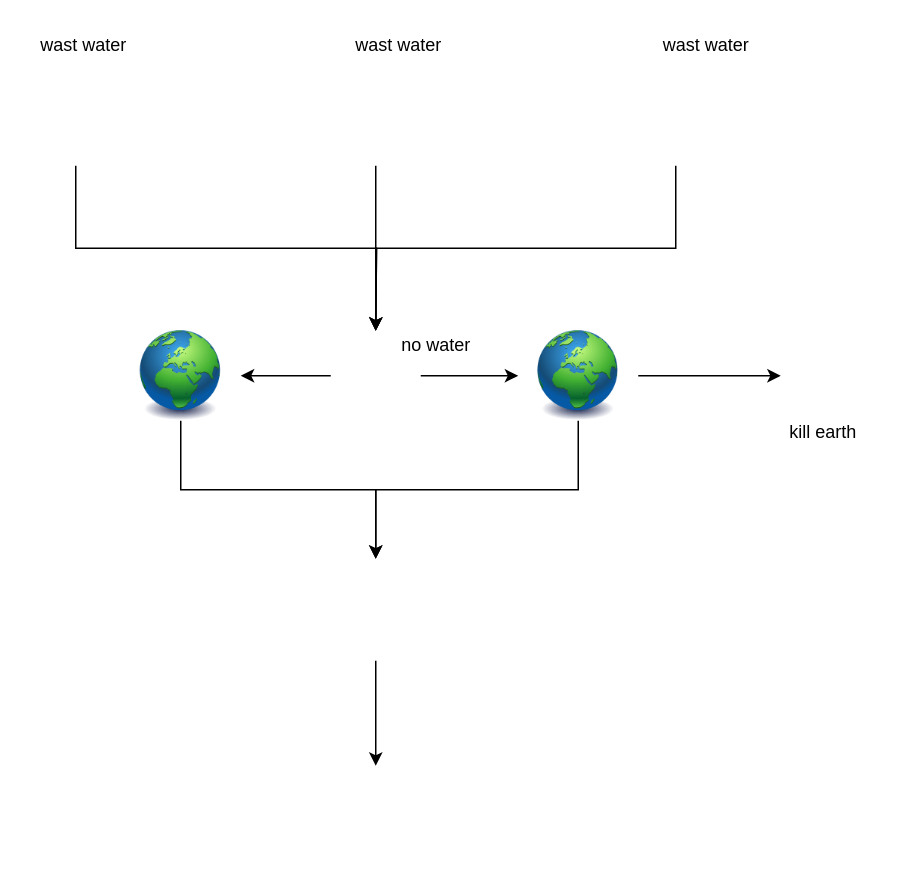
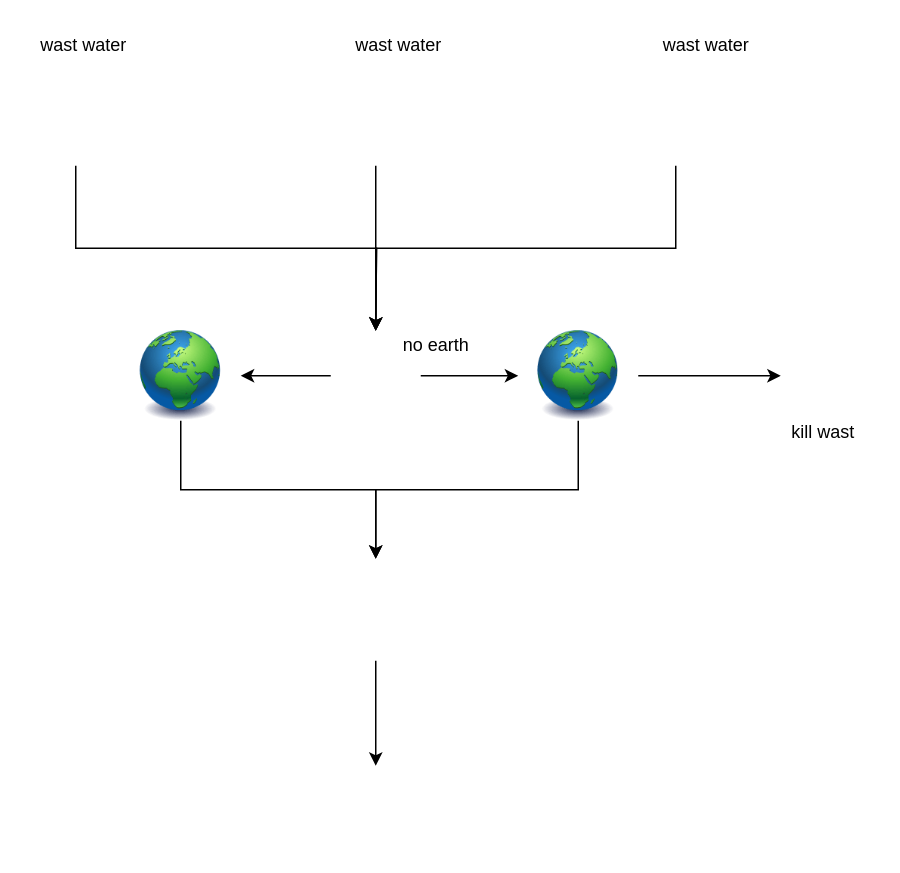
- <mxCell id="25" value="no water" style="text;html=1;resizable=0;autosize=1;align=center;verticalAlign=middle;points=[];fillColor=none;strokeColor=none;rounded=0;" vertex="1" parent="1"><mxGeometry x="260" y="220" width="60" height="20" as="geometry" /></mxCell>
+ <mxCell id="25" value="no earth" style="text;html=1;resizable=0;autosize=1;align=center;verticalAlign=middle;points=[];fillColor=none;strokeColor=none;rounded=0;" vertex="1" parent="1"><mxGeometry x="260" y="220" width="60" height="20" as="geometry" /></mxCell>
- <mxCell id="26" value="kill earth" style="text;html=1;resizable=0;autosize=1;align=center;verticalAlign=middle;points=[];fillColor=none;strokeColor=none;rounded=0;" vertex="1" parent="1"><mxGeometry x="517.5" y="277.5" width="60" height="20" as="geometry" /></mxCell>
+ <mxCell id="26" value="kill wast" style="text;html=1;resizable=0;autosize=1;align=center;verticalAlign=middle;points=[];fillColor=none;strokeColor=none;rounded=0;" vertex="1" parent="1"><mxGeometry x="517.5" y="277.5" width="60" height="20" as="geometry" /></mxCell>
